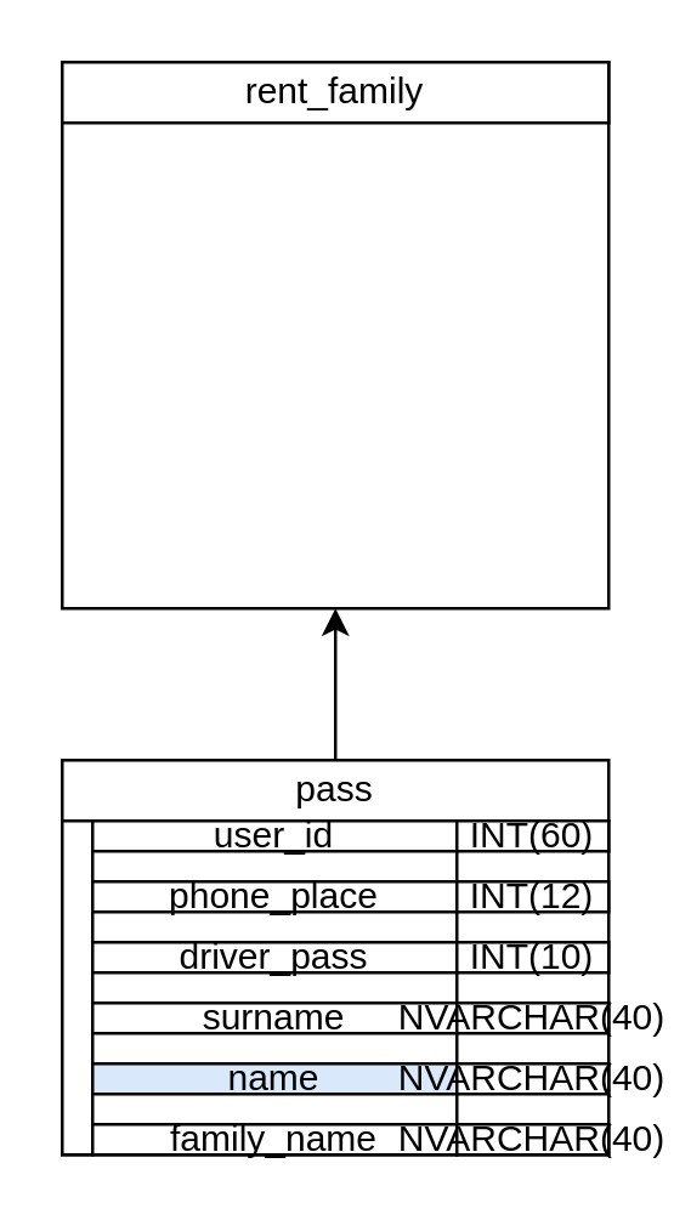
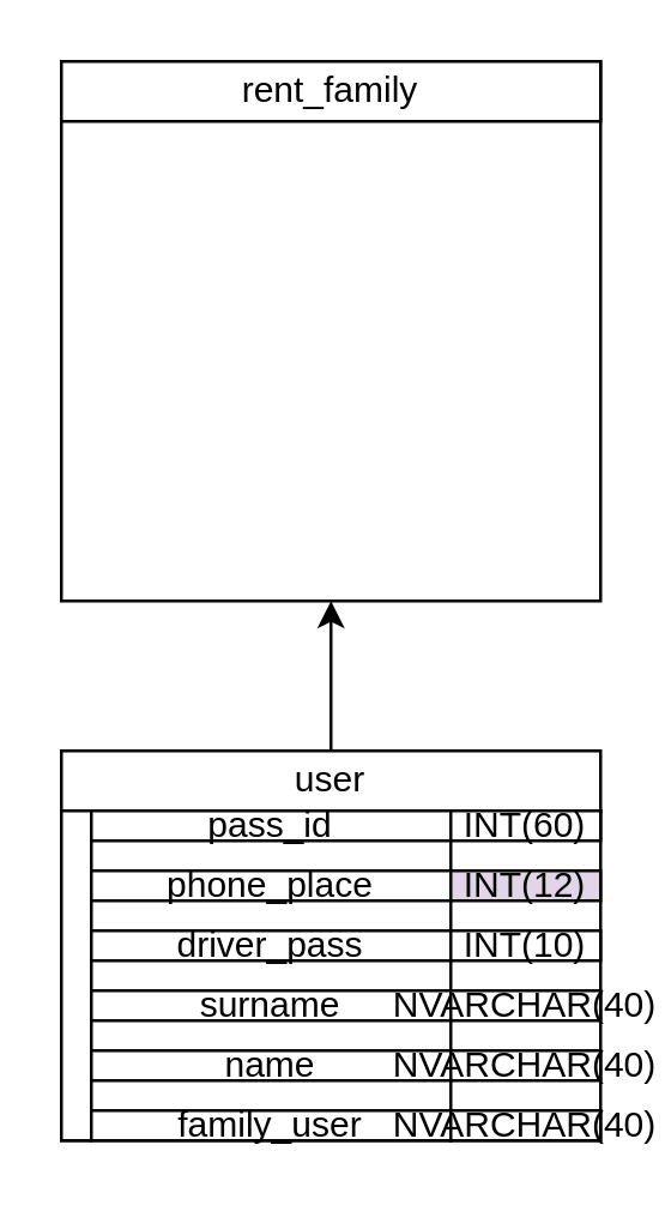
- <mxCell id="6" value="pass" style="rounded=0;whiteSpace=wrap;html=1;" vertex="1" parent="1"><mxGeometry x="20" y="250" width="180" height="20" as="geometry" /></mxCell>
+ <mxCell id="6" value="user" style="rounded=0;whiteSpace=wrap;html=1;" vertex="1" parent="1"><mxGeometry x="20" y="250" width="180" height="20" as="geometry" /></mxCell>
- <mxCell id="9" value="user_id" style="rounded=0;whiteSpace=wrap;html=1;" vertex="1" parent="1"><mxGeometry x="30" y="270" width="120" height="10" as="geometry" /></mxCell>
+ <mxCell id="9" value="pass_id" style="rounded=0;whiteSpace=wrap;html=1;" vertex="1" parent="1"><mxGeometry x="30" y="270" width="120" height="10" as="geometry" /></mxCell>
- <mxCell id="14" value="INT(12)" style="rounded=0;whiteSpace=wrap;html=1;" vertex="1" parent="1"><mxGeometry x="150" y="290" width="50" height="10" as="geometry" /></mxCell>
+ <mxCell id="14" value="INT(12)" style="rounded=0;whiteSpace=wrap;html=1;fillColor=#e1d5e7;" vertex="1" parent="1"><mxGeometry x="150" y="290" width="50" height="10" as="geometry" /></mxCell>
- <mxCell id="17" value="name" style="rounded=0;whiteSpace=wrap;html=1;fillColor=#dae8fc;" vertex="1" parent="1"><mxGeometry x="30" y="350" width="120" height="10" as="geometry" /></mxCell>
+ <mxCell id="17" value="name" style="rounded=0;whiteSpace=wrap;html=1;" vertex="1" parent="1"><mxGeometry x="30" y="350" width="120" height="10" as="geometry" /></mxCell>
- <mxCell id="18" value="family_name" style="rounded=0;whiteSpace=wrap;html=1;" vertex="1" parent="1"><mxGeometry x="30" y="370" width="120" height="10" as="geometry" /></mxCell>
+ <mxCell id="18" value="family_user" style="rounded=0;whiteSpace=wrap;html=1;" vertex="1" parent="1"><mxGeometry x="30" y="370" width="120" height="10" as="geometry" /></mxCell>
